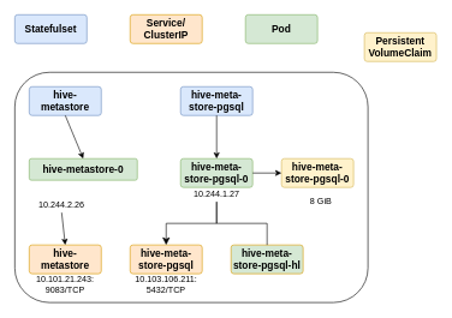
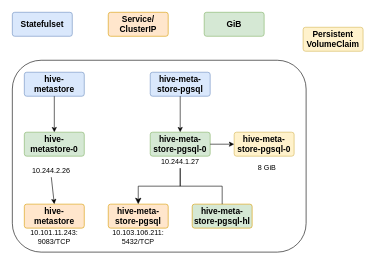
- <mxCell id="3" value="&lt;b&gt;&lt;font style=&quot;font-size: 14px;&quot;&gt;Pod&lt;/font&gt;&lt;/b&gt;" style="rounded=1;arcSize=10;whiteSpace=wrap;html=1;align=center;fillColor=#d5e8d4;strokeColor=#82b366;" parent="1" vertex="1"><mxGeometry x="340" y="20" width="100" height="40" as="geometry" /></mxCell>
+ <mxCell id="3" value="&lt;b&gt;&lt;font style=&quot;font-size: 14px;&quot;&gt;GiB&lt;/font&gt;&lt;/b&gt;" style="rounded=1;arcSize=10;whiteSpace=wrap;html=1;align=center;fillColor=#d5e8d4;strokeColor=#82b366;" parent="1" vertex="1"><mxGeometry x="340" y="20" width="100" height="40" as="geometry" /></mxCell>
- <mxCell id="7" value="&lt;b&gt;&lt;font style=&quot;font-size: 14px;&quot;&gt;hive-metastore-0&lt;/font&gt;&lt;/b&gt;" style="rounded=1;arcSize=10;whiteSpace=wrap;html=1;align=center;fillColor=#d5e8d4;strokeColor=#82b366;" parent="1" vertex="1"><mxGeometry x="40" y="220" width="150" height="30" as="geometry" /></mxCell>
+ <mxCell id="7" value="&lt;b&gt;&lt;font style=&quot;font-size: 14px;&quot;&gt;hive-metastore-0&lt;/font&gt;&lt;/b&gt;" style="rounded=1;arcSize=10;whiteSpace=wrap;html=1;align=center;fillColor=#d5e8d4;strokeColor=#82b366;" parent="1" vertex="1"><mxGeometry x="40" y="220" width="100" height="40" as="geometry" /></mxCell>
- <mxCell id="12" value="10.101.21.243:&lt;div&gt;9083/TCP&lt;/div&gt;" style="text;html=1;align=center;verticalAlign=middle;whiteSpace=wrap;rounded=0;" parent="1" vertex="1"><mxGeometry x="40" y="380" width="100" height="30" as="geometry" /></mxCell>
+ <mxCell id="12" value="10.101.11.243:&lt;div&gt;9083/TCP&lt;/div&gt;" style="text;html=1;align=center;verticalAlign=middle;whiteSpace=wrap;rounded=0;" parent="1" vertex="1"><mxGeometry x="40" y="380" width="100" height="30" as="geometry" /></mxCell>
